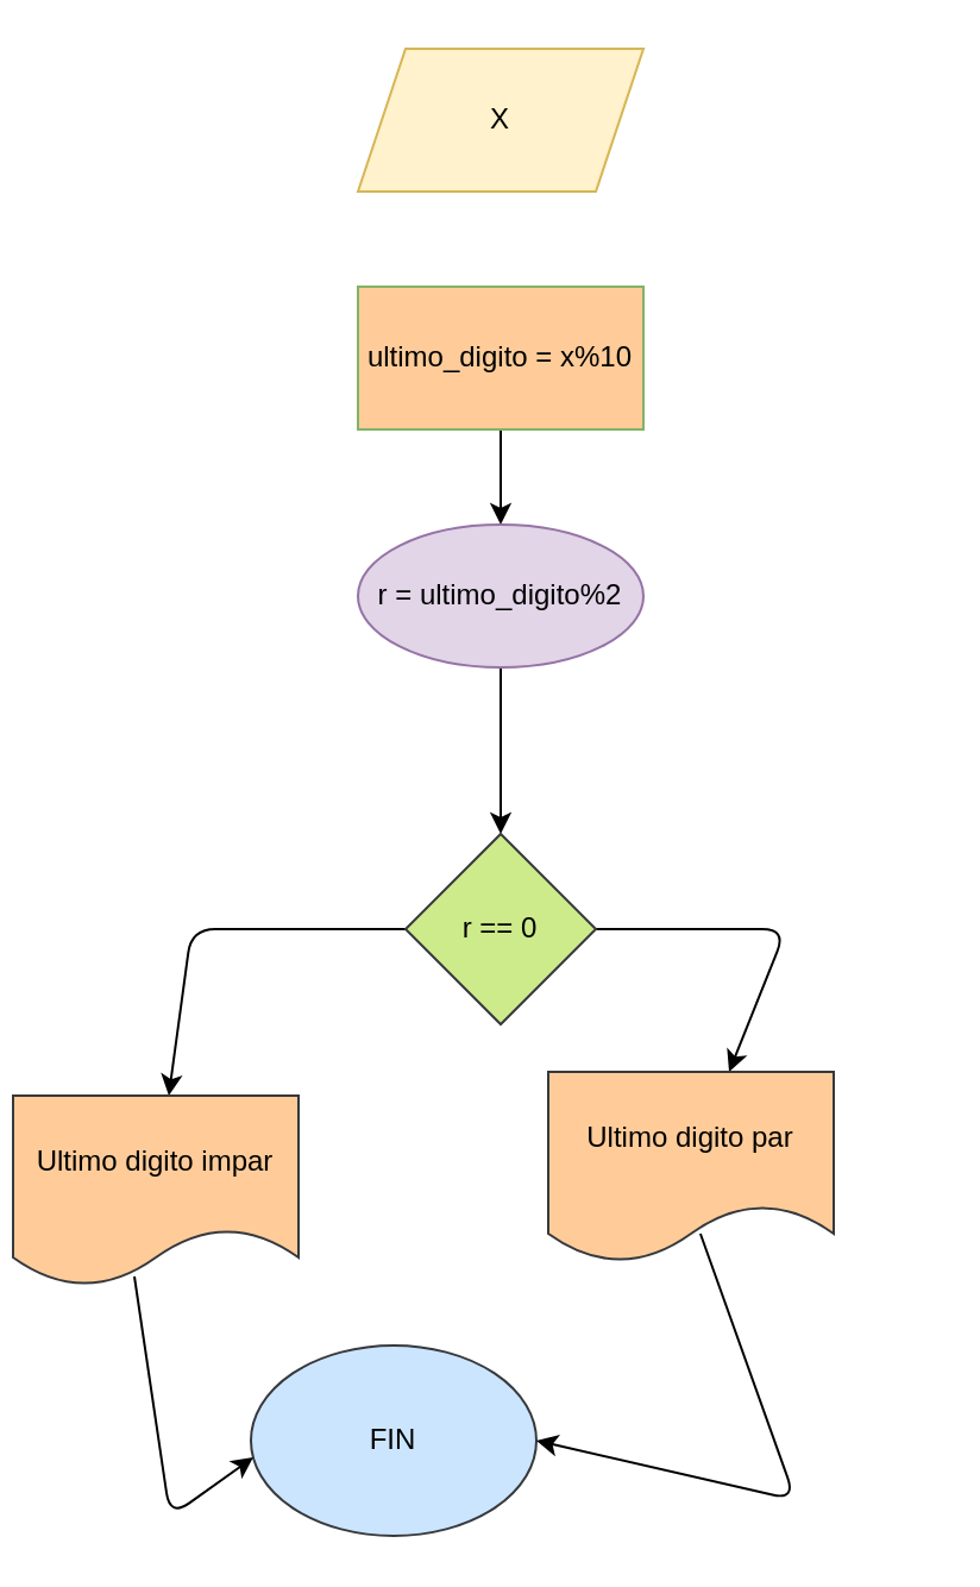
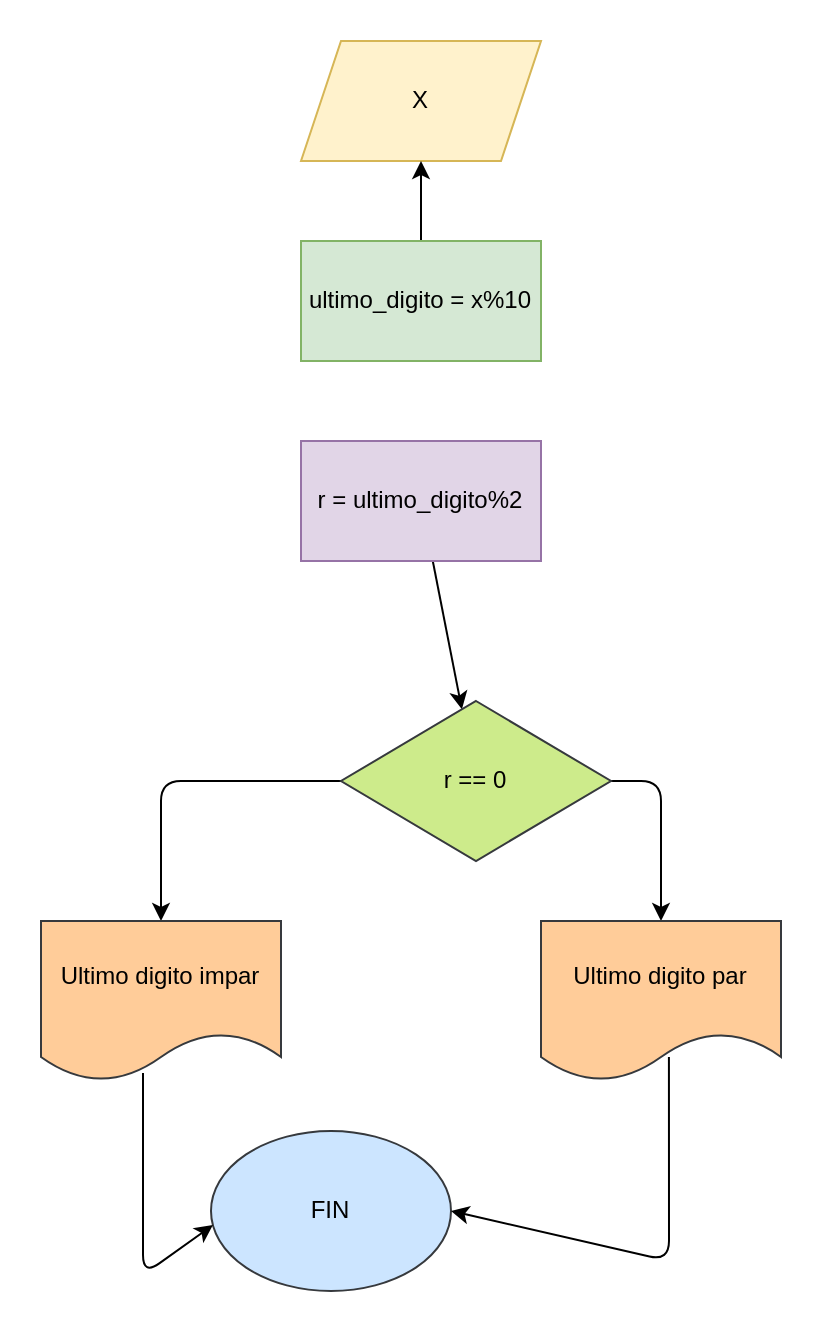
- <mxCell id="4" value="ultimo_digito = x%10" style="whiteSpace=wrap;html=1;fillColor=#ffcc99;strokeColor=#82b366;" vertex="1" parent="1"><mxGeometry x="150" y="120" width="120" height="60" as="geometry" /></mxCell>
+ <mxCell id="4" value="ultimo_digito = x%10" style="whiteSpace=wrap;html=1;fillColor=#d5e8d4;strokeColor=#82b366;" vertex="1" parent="1"><mxGeometry x="150" y="120" width="120" height="60" as="geometry" /></mxCell>
- <mxCell id="3" value="" style="edgeStyle=none;html=1;" edge="1" parent="1" source="4" target="6"><mxGeometry relative="1" as="geometry" /></mxCell>
+ <mxCell id="3" value="" style="edgeStyle=none;html=1;" edge="1" parent="1" source="4" target="2"><mxGeometry relative="1" as="geometry" /></mxCell>
- <mxCell id="6" value="r = ultimo_digito%2" style="ellipse;whiteSpace=wrap;html=1;fillColor=#e1d5e7;strokeColor=#9673a6;" vertex="1" parent="1"><mxGeometry x="150" y="220" width="120" height="60" as="geometry" /></mxCell>
+ <mxCell id="6" value="r = ultimo_digito%2" style="whiteSpace=wrap;html=1;fillColor=#e1d5e7;strokeColor=#9673a6;" vertex="1" parent="1"><mxGeometry x="150" y="220" width="120" height="60" as="geometry" /></mxCell>
- <mxCell id="9" value="r == 0" style="rhombus;whiteSpace=wrap;html=1;fillColor=#cdeb8b;strokeColor=#36393d;" vertex="1" parent="1"><mxGeometry x="170" y="350" width="80" height="80" as="geometry" /></mxCell>
+ <mxCell id="9" value="r == 0" style="rhombus;whiteSpace=wrap;html=1;fillColor=#cdeb8b;strokeColor=#36393d;" vertex="1" parent="1"><mxGeometry x="170" y="350" width="135" height="80" as="geometry" /></mxCell>
- <mxCell id="10" value="Ultimo digito par" style="shape=document;whiteSpace=wrap;html=1;boundedLbl=1;fillColor=#ffcc99;strokeColor=#36393d;" vertex="1" parent="1"><mxGeometry x="230" y="450" width="120" height="80" as="geometry" /></mxCell>
+ <mxCell id="10" value="Ultimo digito par" style="shape=document;whiteSpace=wrap;html=1;boundedLbl=1;fillColor=#ffcc99;strokeColor=#36393d;" vertex="1" parent="1"><mxGeometry x="270" y="460" width="120" height="80" as="geometry" /></mxCell>
- <mxCell id="11" value="Ultimo digito impar" style="shape=document;whiteSpace=wrap;html=1;boundedLbl=1;fillColor=#ffcc99;strokeColor=#36393d;" vertex="1" parent="1"><mxGeometry x="5" y="460" width="120" height="80" as="geometry" /></mxCell>
+ <mxCell id="11" value="Ultimo digito impar" style="shape=document;whiteSpace=wrap;html=1;boundedLbl=1;fillColor=#ffcc99;strokeColor=#36393d;" vertex="1" parent="1"><mxGeometry x="20" y="460" width="120" height="80" as="geometry" /></mxCell>
